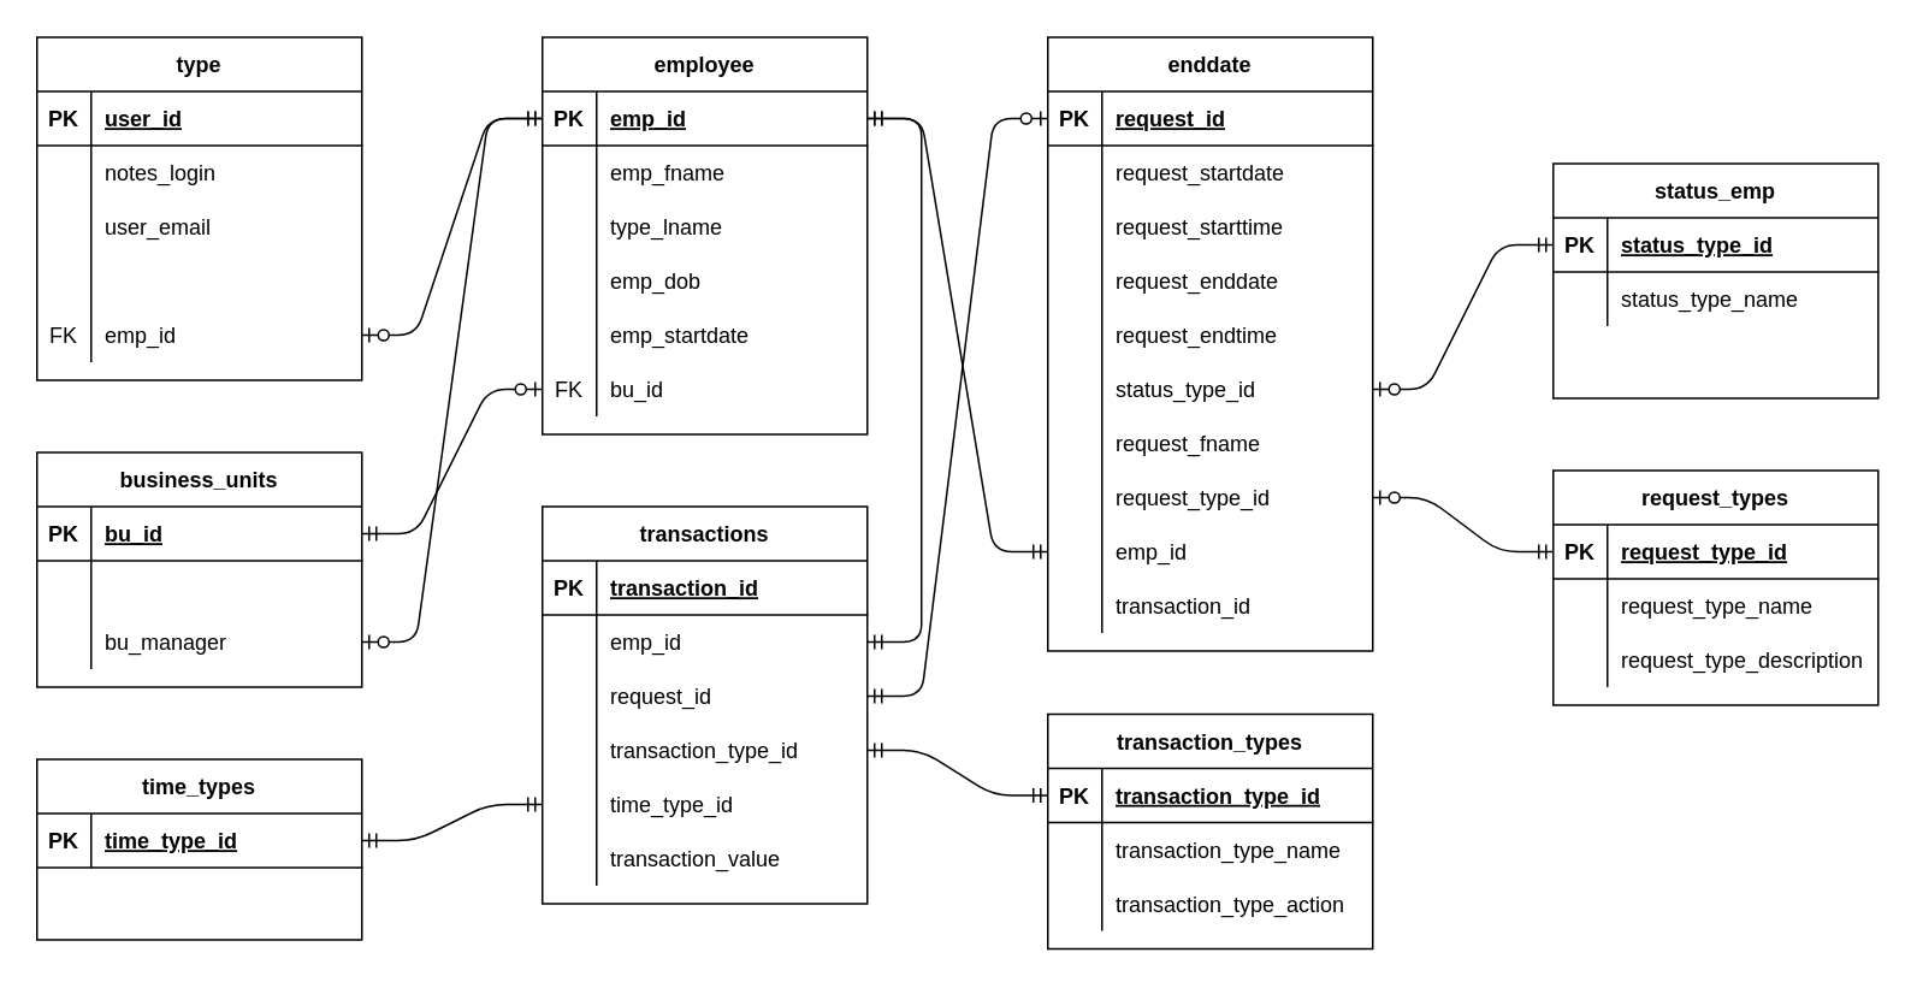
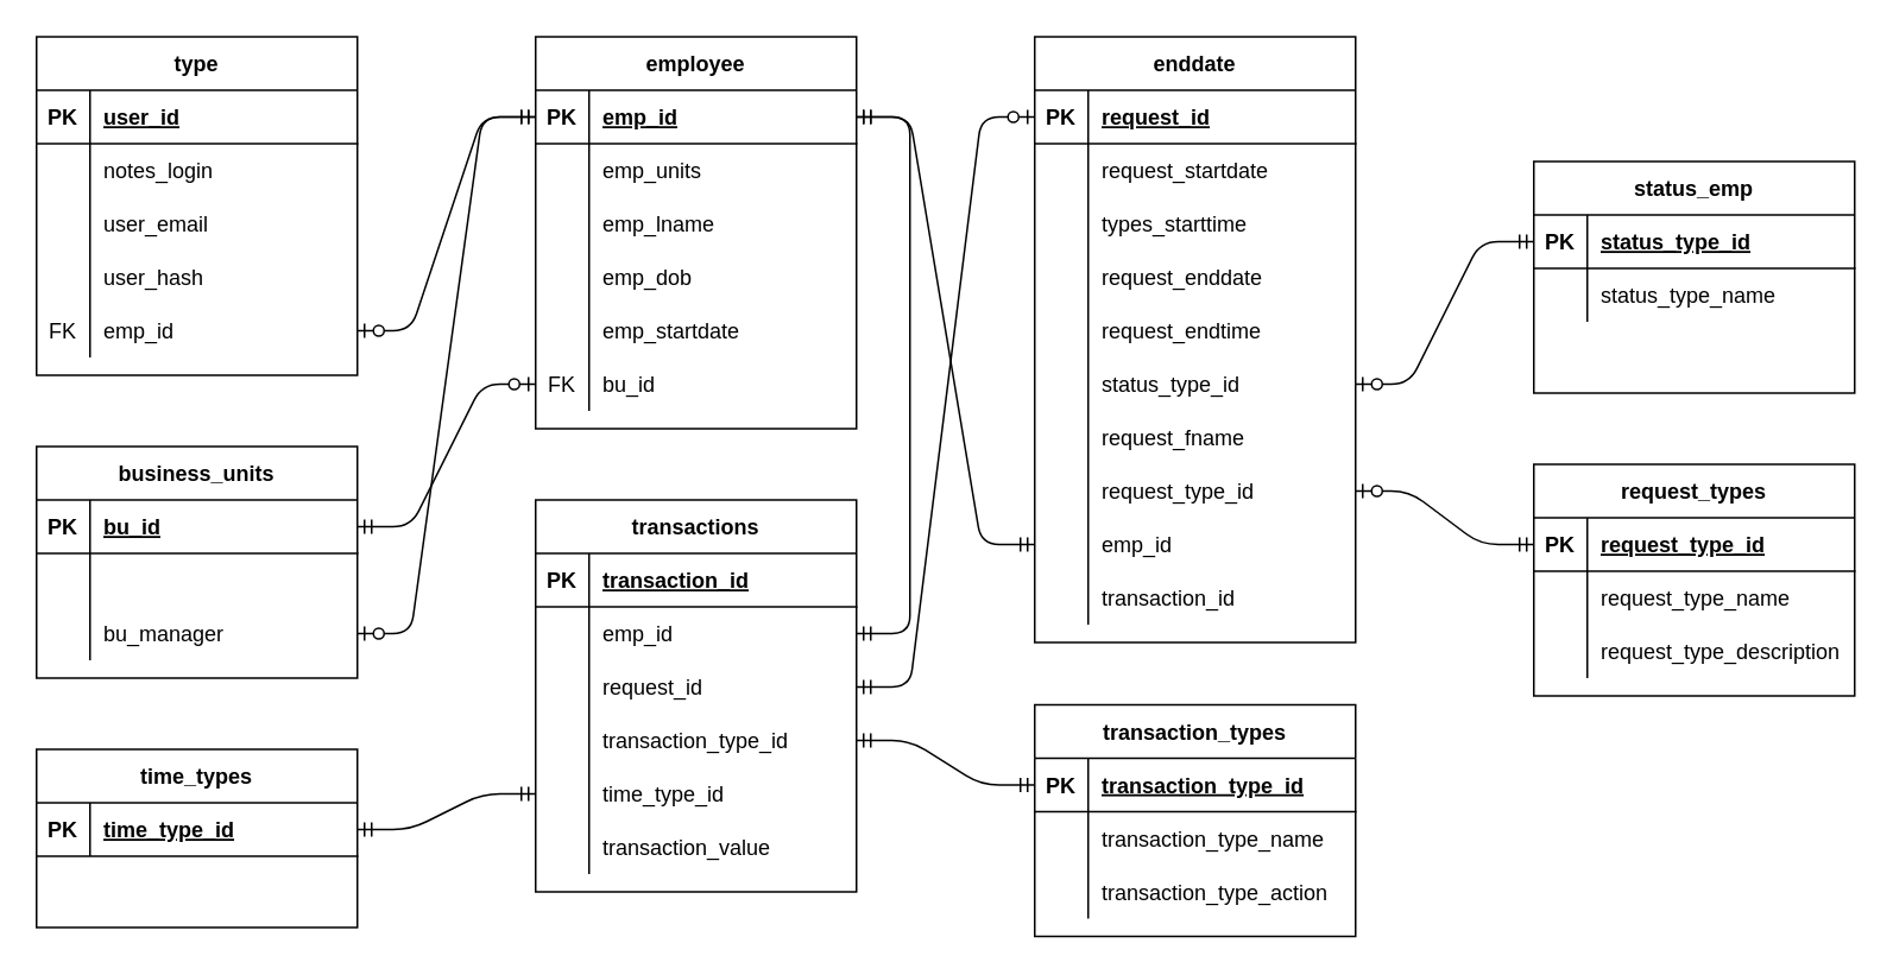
- <mxCell id="24" value="emp_fname" style="shape=partialRectangle;connectable=0;fillColor=none;top=0;left=0;bottom=0;right=0;align=left;spacingLeft=6;overflow=hidden;" vertex="1" parent="22"><mxGeometry x="30" width="150" height="30" as="geometry" /></mxCell>
+ <mxCell id="24" value="emp_units" style="shape=partialRectangle;connectable=0;fillColor=none;top=0;left=0;bottom=0;right=0;align=left;spacingLeft=6;overflow=hidden;" vertex="1" parent="22"><mxGeometry x="30" width="150" height="30" as="geometry" /></mxCell>
- <mxCell id="27" value="type_lname" style="shape=partialRectangle;connectable=0;fillColor=none;top=0;left=0;bottom=0;right=0;align=left;spacingLeft=6;overflow=hidden;" vertex="1" parent="25"><mxGeometry x="30" width="150" height="30" as="geometry" /></mxCell>
+ <mxCell id="27" value="emp_lname" style="shape=partialRectangle;connectable=0;fillColor=none;top=0;left=0;bottom=0;right=0;align=left;spacingLeft=6;overflow=hidden;" vertex="1" parent="25"><mxGeometry x="30" width="150" height="30" as="geometry" /></mxCell>
- <mxCell id="61" value="request_starttime" style="shape=partialRectangle;connectable=0;fillColor=none;top=0;left=0;bottom=0;right=0;align=left;spacingLeft=6;overflow=hidden;" vertex="1" parent="59"><mxGeometry x="30" width="150" height="30" as="geometry" /></mxCell>
+ <mxCell id="61" value="types_starttime" style="shape=partialRectangle;connectable=0;fillColor=none;top=0;left=0;bottom=0;right=0;align=left;spacingLeft=6;overflow=hidden;" vertex="1" parent="59"><mxGeometry x="30" width="150" height="30" as="geometry" /></mxCell>
+ <mxCell id="14" value="user_hash" style="shape=partialRectangle;connectable=0;fillColor=none;top=0;left=0;bottom=0;right=0;align=left;spacingLeft=6;overflow=hidden;" vertex="1" parent="12"><mxGeometry x="30" width="150" height="30" as="geometry" /></mxCell>
